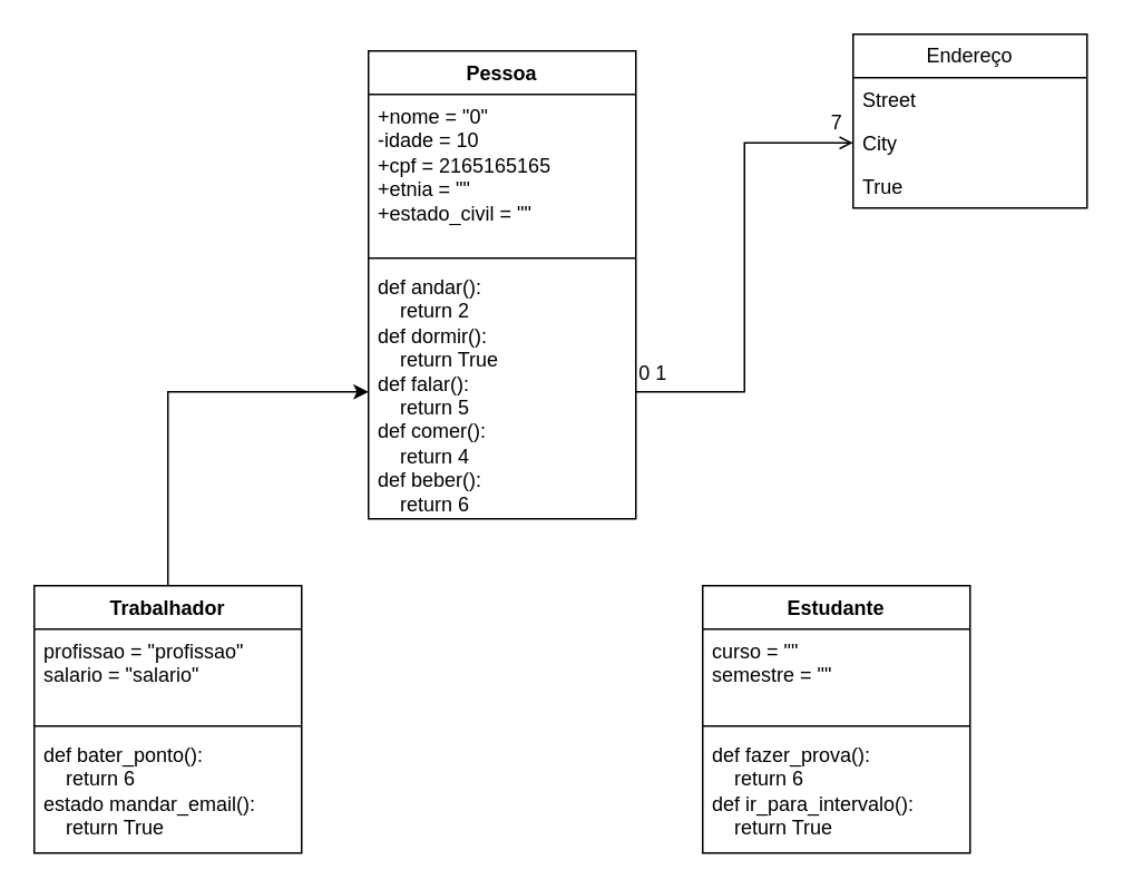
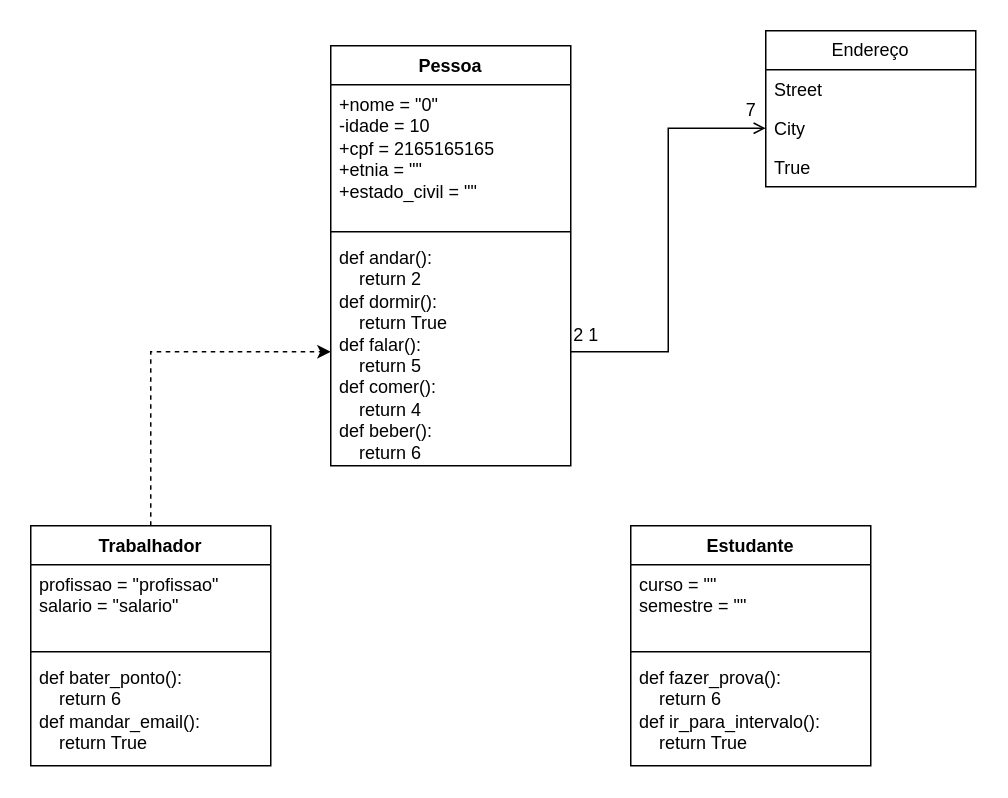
- <mxCell id="21" value="0 1" style="text;html=1;align=center;verticalAlign=middle;resizable=0;points=[];autosize=1;strokeColor=none;fillColor=none;" vertex="1" parent="1"><mxGeometry x="370" y="208" width="40" height="30" as="geometry" /></mxCell>
+ <mxCell id="21" value="2 1" style="text;html=1;align=center;verticalAlign=middle;resizable=0;points=[];autosize=1;strokeColor=none;fillColor=none;" vertex="1" parent="1"><mxGeometry x="370" y="208" width="40" height="30" as="geometry" /></mxCell>
- <mxCell id="6" style="edgeStyle=orthogonalEdgeStyle;rounded=0;orthogonalLoop=1;jettySize=auto;html=1;exitX=0.5;exitY=0;exitDx=0;exitDy=0;entryX=0;entryY=0.5;entryDx=0;entryDy=0;" edge="1" parent="1" source="7" target="5"><mxGeometry relative="1" as="geometry" /></mxCell>
+ <mxCell id="6" style="edgeStyle=orthogonalEdgeStyle;rounded=0;orthogonalLoop=1;jettySize=auto;html=1;exitX=0.5;exitY=0;exitDx=0;exitDy=0;entryX=0;entryY=0.5;entryDx=0;entryDy=0;dashed=1;" edge="1" parent="1" source="7" target="5"><mxGeometry relative="1" as="geometry" /></mxCell>
- <mxCell id="10" value="&lt;div&gt;def bater_ponto():&lt;/div&gt;&lt;div&gt;&amp;nbsp; &amp;nbsp; return 6&lt;/div&gt;&lt;div&gt;estado mandar_email():&lt;/div&gt;&lt;div&gt;&amp;nbsp; &amp;nbsp; return True&lt;/div&gt;" style="text;strokeColor=none;fillColor=none;align=left;verticalAlign=top;spacingLeft=4;spacingRight=4;overflow=hidden;rotatable=0;points=[[0,0.5],[1,0.5]];portConstraint=eastwest;whiteSpace=wrap;html=1;" vertex="1" parent="7"><mxGeometry y="88" width="160" height="72" as="geometry" /></mxCell>
+ <mxCell id="10" value="&lt;div&gt;def bater_ponto():&lt;/div&gt;&lt;div&gt;&amp;nbsp; &amp;nbsp; return 6&lt;/div&gt;&lt;div&gt;def mandar_email():&lt;/div&gt;&lt;div&gt;&amp;nbsp; &amp;nbsp; return True&lt;/div&gt;" style="text;strokeColor=none;fillColor=none;align=left;verticalAlign=top;spacingLeft=4;spacingRight=4;overflow=hidden;rotatable=0;points=[[0,0.5],[1,0.5]];portConstraint=eastwest;whiteSpace=wrap;html=1;" vertex="1" parent="7"><mxGeometry y="88" width="160" height="72" as="geometry" /></mxCell>
